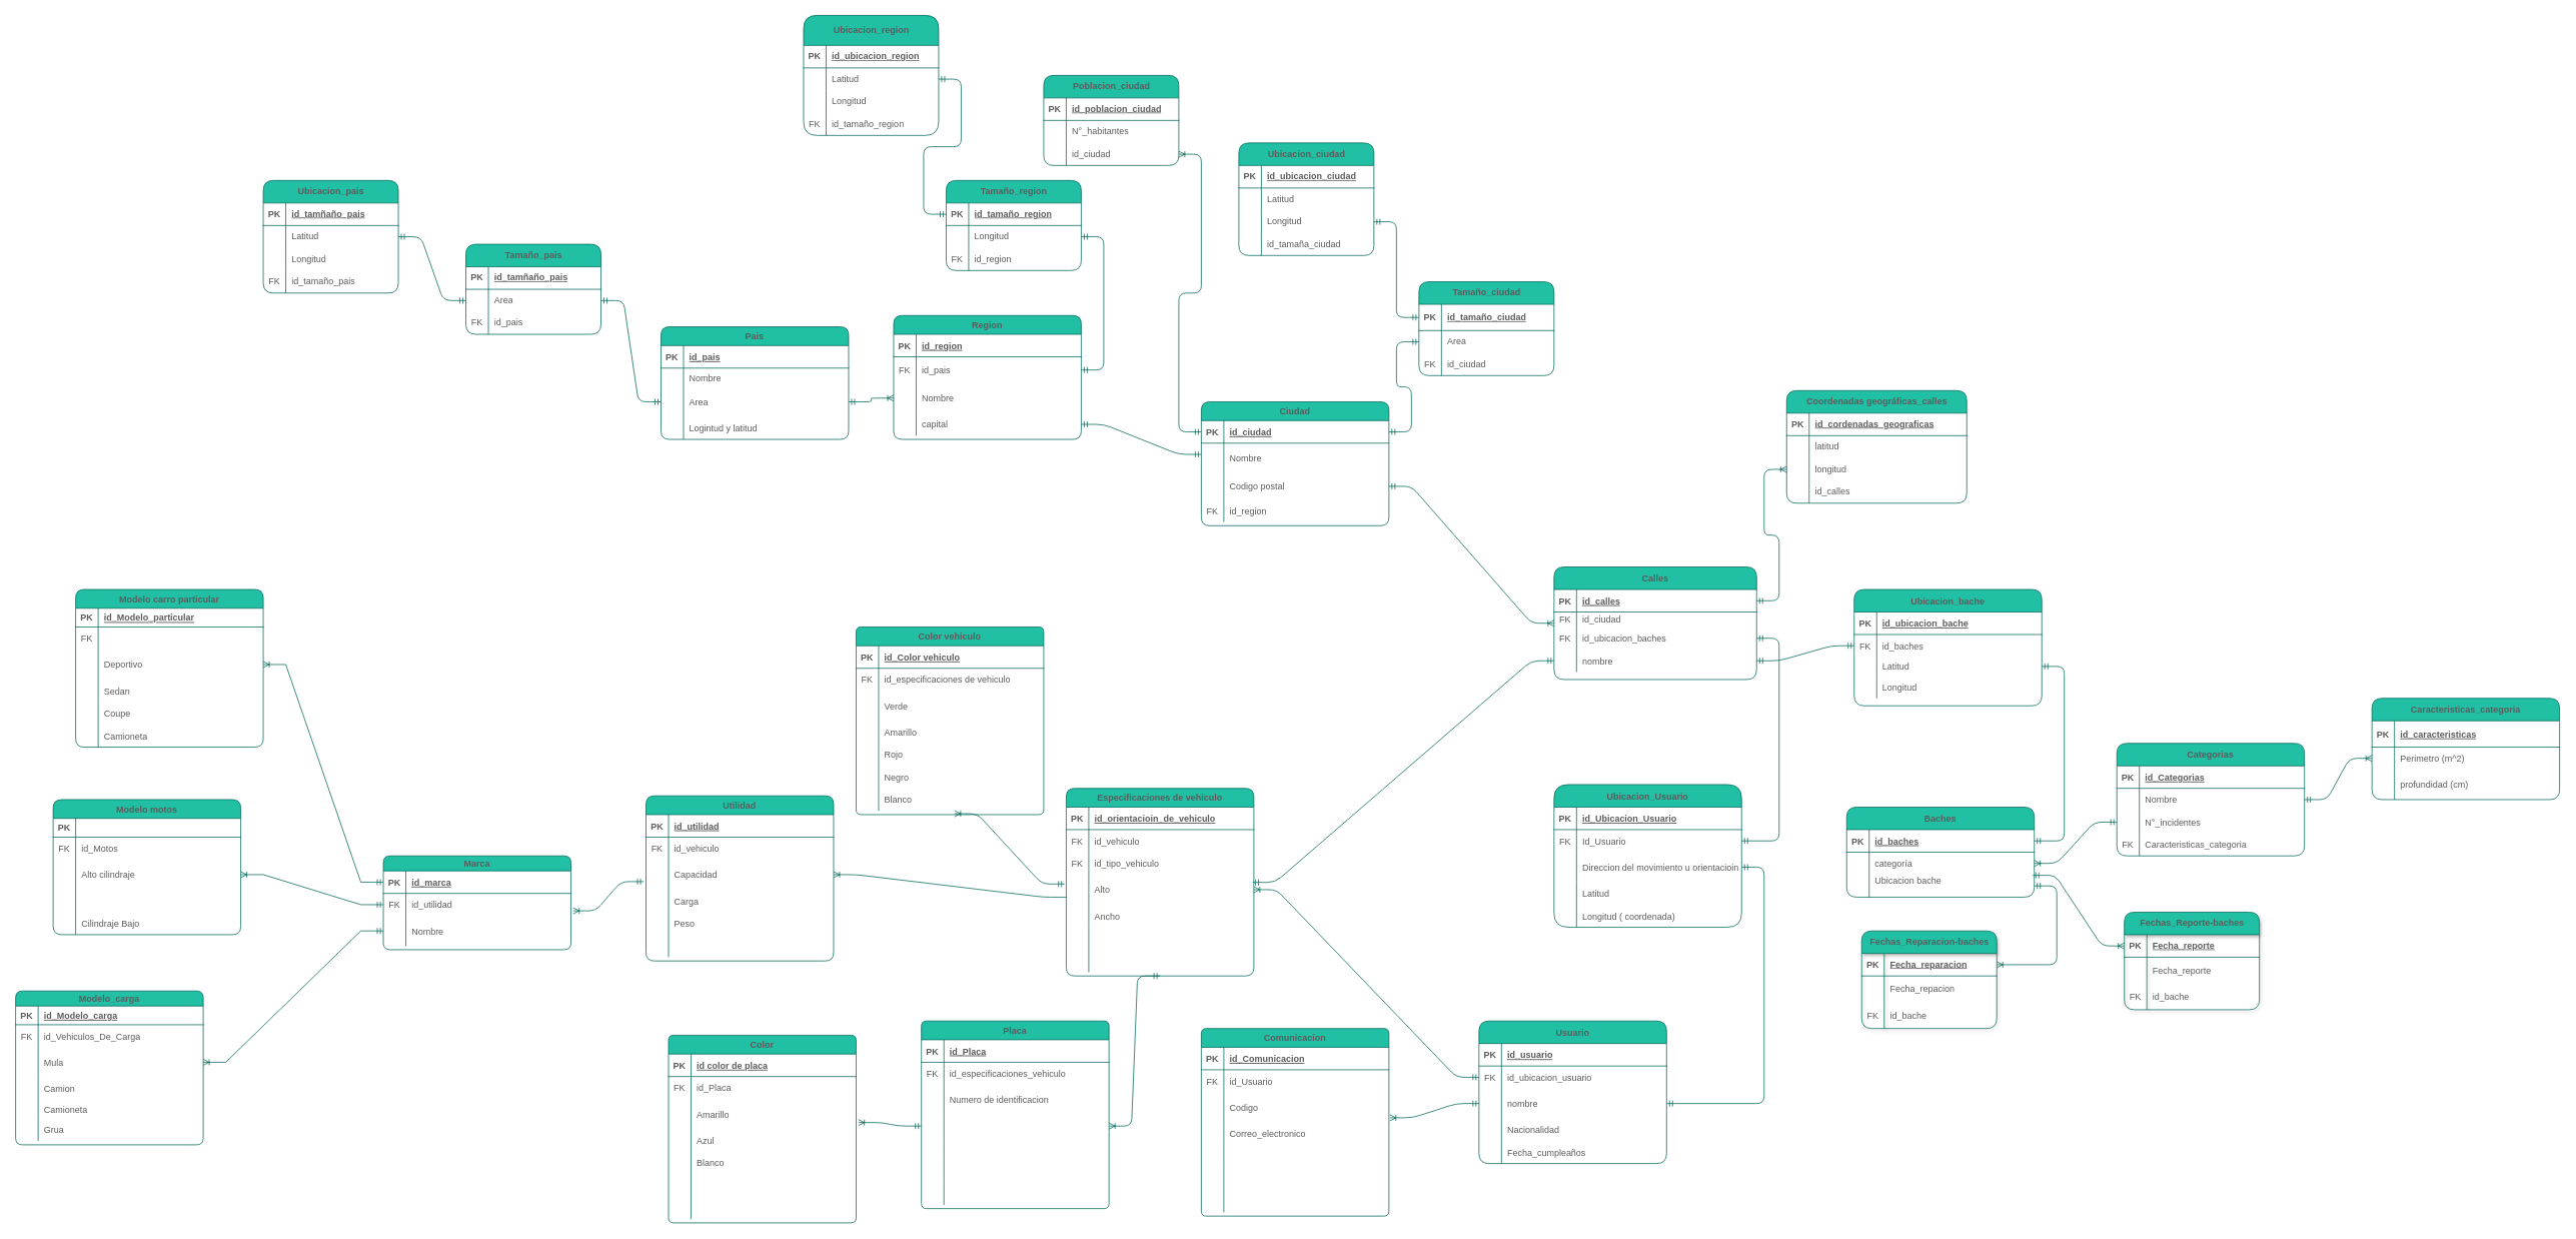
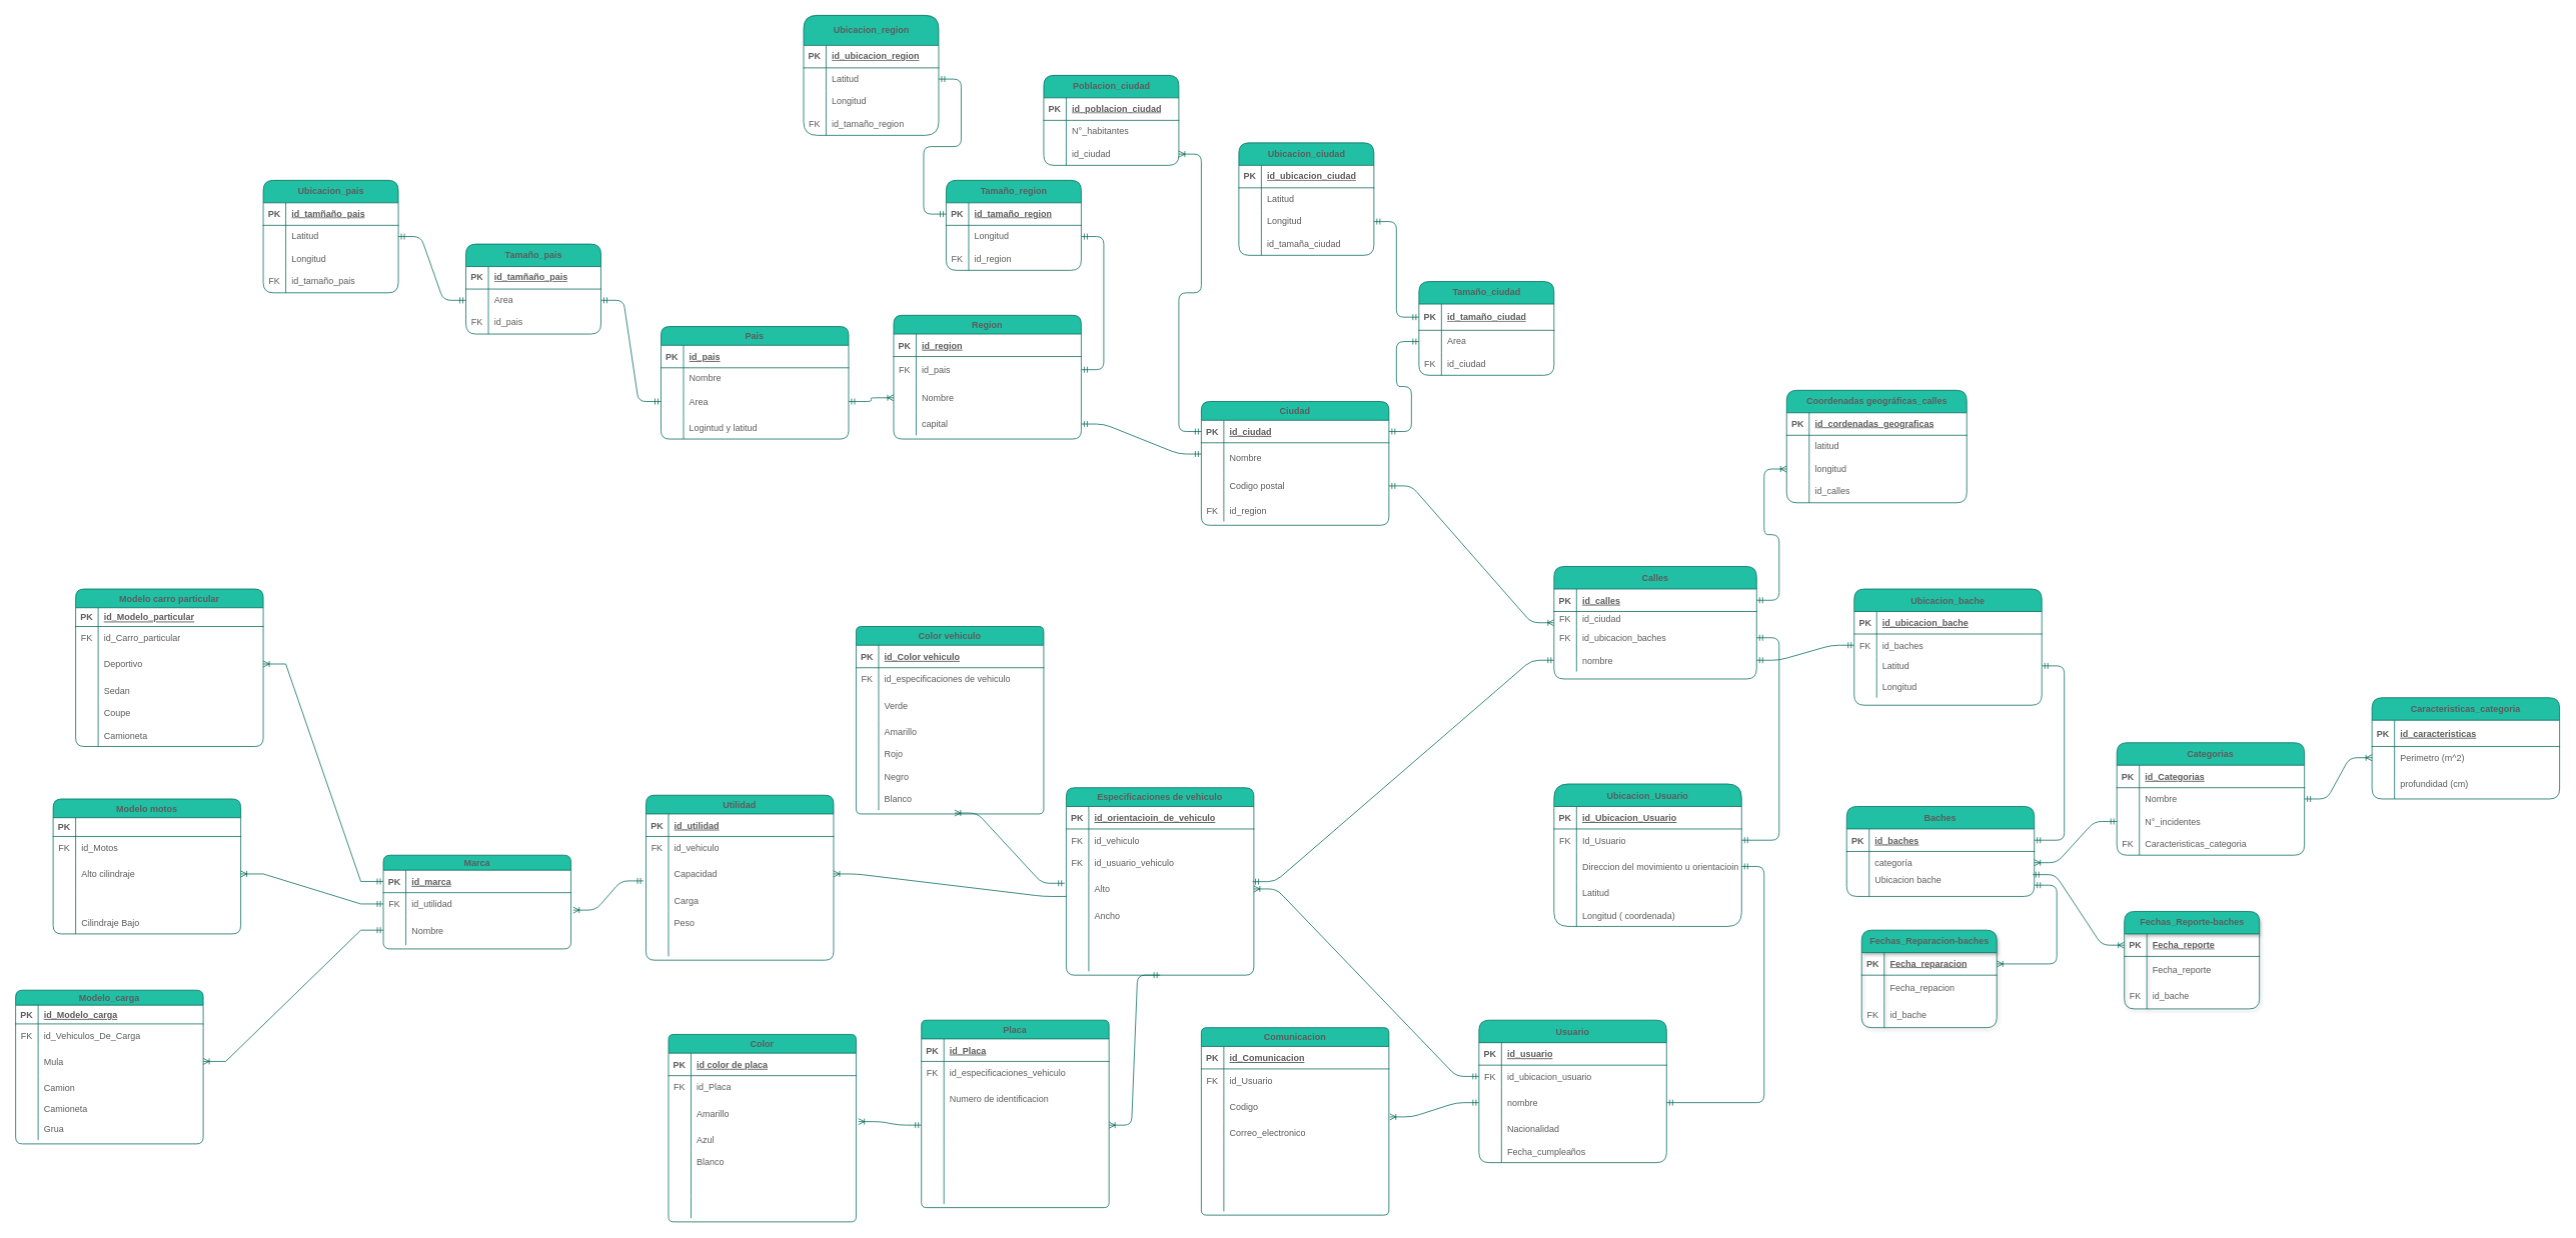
+ <mxCell id="145" value="id_Carro_particular" style="shape=partialRectangle;overflow=hidden;connectable=0;fillColor=none;top=0;left=0;bottom=0;right=0;align=left;spacingLeft=6;labelBackgroundColor=none;rounded=1;strokeColor=#006658;fontColor=#5C5C5C;" parent="143" vertex="1"><mxGeometry x="30" width="220" height="30" as="geometry"><mxRectangle width="220" height="30" as="alternateBounds" /></mxGeometry></mxCell>
- <mxCell id="210" value="id_tipo_vehiculo" style="shape=partialRectangle;overflow=hidden;connectable=0;fillColor=none;top=0;left=0;bottom=0;right=0;align=left;spacingLeft=6;labelBackgroundColor=none;rounded=1;strokeColor=#006658;fontColor=#5C5C5C;" parent="208" vertex="1"><mxGeometry x="30" width="220" height="30" as="geometry"><mxRectangle width="220" height="30" as="alternateBounds" /></mxGeometry></mxCell>
+ <mxCell id="210" value="id_usuario_vehiculo" style="shape=partialRectangle;overflow=hidden;connectable=0;fillColor=none;top=0;left=0;bottom=0;right=0;align=left;spacingLeft=6;labelBackgroundColor=none;rounded=1;strokeColor=#006658;fontColor=#5C5C5C;" parent="208" vertex="1"><mxGeometry x="30" width="220" height="30" as="geometry"><mxRectangle width="220" height="30" as="alternateBounds" /></mxGeometry></mxCell>
